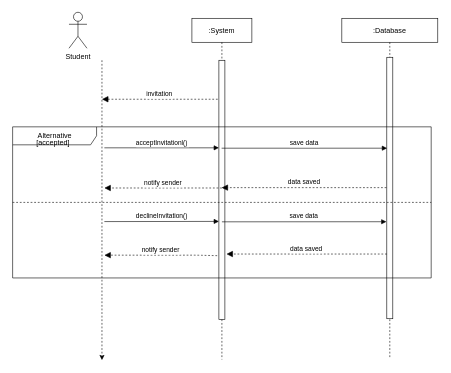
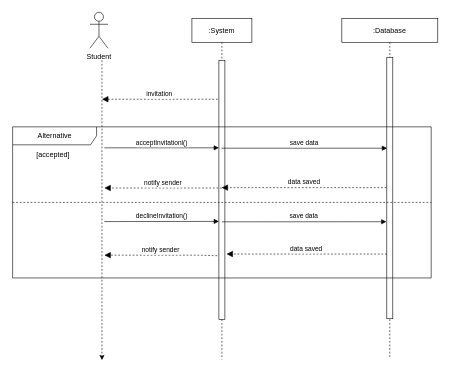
- <mxCell id="7" value="Student" style="shape=umlActor;verticalLabelPosition=bottom;verticalAlign=top;html=1;outlineConnect=0;" parent="1" vertex="1"><mxGeometry x="114" y="20" width="30" height="60" as="geometry" /></mxCell>
+ <mxCell id="7" value="Student" style="shape=umlActor;verticalLabelPosition=bottom;verticalAlign=top;html=1;outlineConnect=0;" parent="1" vertex="1"><mxGeometry x="149" y="20" width="30" height="60" as="geometry" /></mxCell>
- <mxCell id="18" value="[accepted]" style="text;html=1;resizable=0;autosize=1;align=center;verticalAlign=middle;points=[];fillColor=none;strokeColor=none;rounded=0;" vertex="1" parent="16"><mxGeometry x="30" y="14" width="73" height="26" as="geometry" /></mxCell>
+ <mxCell id="18" value="[accepted]" style="text;html=1;resizable=0;autosize=1;align=center;verticalAlign=middle;points=[];fillColor=none;strokeColor=none;rounded=0;" vertex="1" parent="16"><mxGeometry x="30" y="34" width="73" height="26" as="geometry" /></mxCell>
